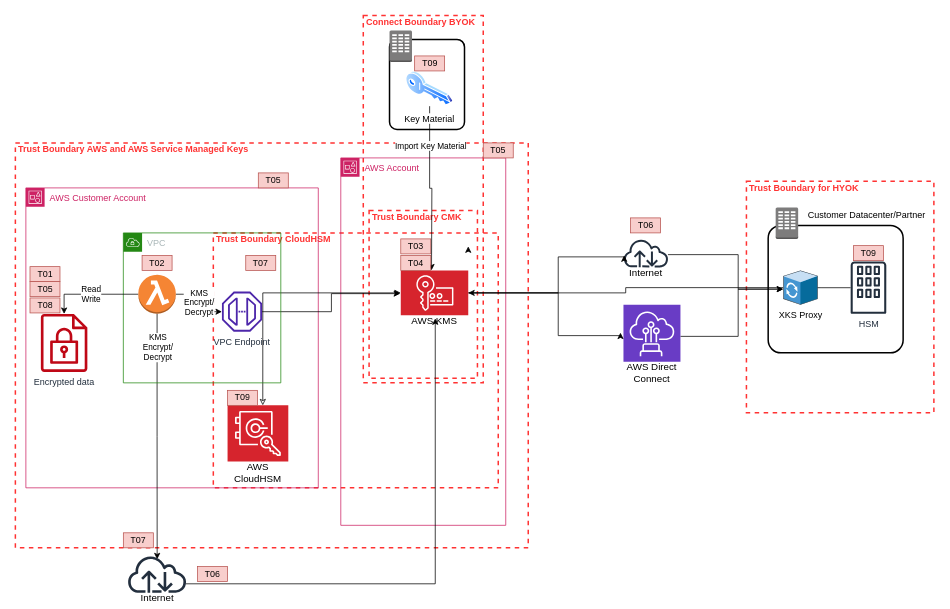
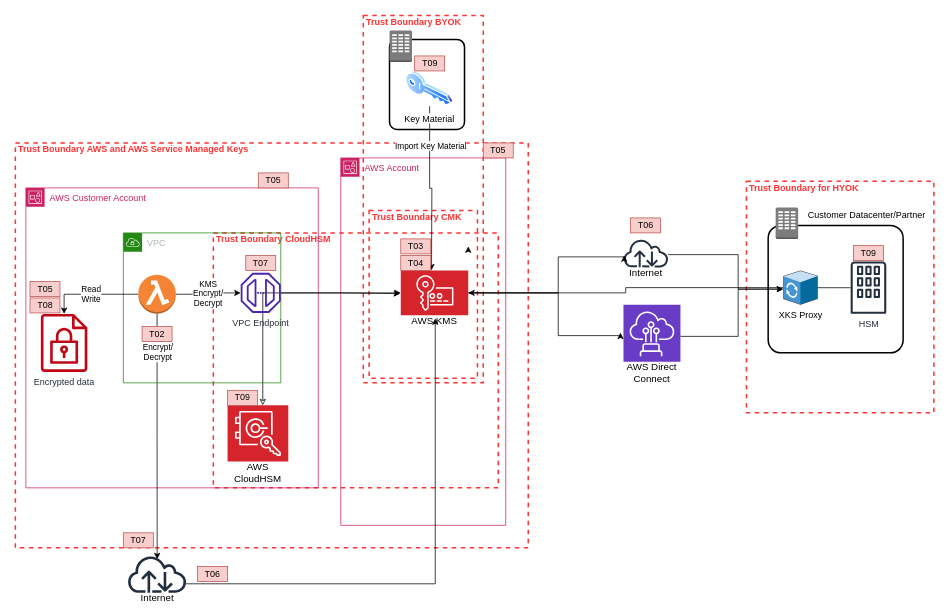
- <mxCell id="2" value="Connect Boundary BYOK" style="html=1;fontColor=#FF3333;fontStyle=1;align=left;verticalAlign=top;spacing=0;labelBorderColor=none;fillColor=none;dashed=1;strokeWidth=2;strokeColor=#FF3333;spacingLeft=4;spacingTop=-3;" vertex="1" parent="1"><mxGeometry x="484" y="20" width="160" height="490" as="geometry" /></mxCell>
+ <mxCell id="2" value="Trust Boundary BYOK" style="html=1;fontColor=#FF3333;fontStyle=1;align=left;verticalAlign=top;spacing=0;labelBorderColor=none;fillColor=none;dashed=1;strokeWidth=2;strokeColor=#FF3333;spacingLeft=4;spacingTop=-3;" vertex="1" parent="1"><mxGeometry x="484" y="20" width="160" height="490" as="geometry" /></mxCell>
- <mxCell id="42" value="T02" style="text;html=1;strokeColor=#b85450;fillColor=#f8cecc;align=center;verticalAlign=middle;whiteSpace=wrap;overflow=hidden;" vertex="1" parent="1"><mxGeometry x="189" y="340" width="40" height="20" as="geometry" /></mxCell>
+ <mxCell id="42" value="T02" style="text;html=1;strokeColor=#b85450;fillColor=#f8cecc;align=center;verticalAlign=middle;whiteSpace=wrap;overflow=hidden;" vertex="1" parent="1"><mxGeometry x="189" y="435" width="40" height="20" as="geometry" /></mxCell>
- <mxCell id="18" value="T01" style="text;html=1;strokeColor=#b85450;fillColor=#f8cecc;align=center;verticalAlign=middle;whiteSpace=wrap;overflow=hidden;" vertex="1" parent="1"><mxGeometry x="39.5" y="355" width="40" height="20" as="geometry" /></mxCell>
- <mxCell id="38" value="VPC Endpoint" style="sketch=0;outlineConnect=0;fontColor=#232F3E;gradientColor=none;fillColor=#4D27AA;strokeColor=none;dashed=0;verticalLabelPosition=bottom;verticalAlign=top;align=center;html=1;fontSize=12;fontStyle=0;aspect=fixed;pointerEvents=1;shape=mxgraph.aws4.endpoint;" vertex="1" parent="1"><mxGeometry x="295.5" y="388.25" width="53.5" height="53.5" as="geometry" /></mxCell>
+ <mxCell id="38" value="VPC Endpoint" style="sketch=0;outlineConnect=0;fontColor=#232F3E;gradientColor=none;fillColor=#4D27AA;strokeColor=none;dashed=0;verticalLabelPosition=bottom;verticalAlign=top;align=center;html=1;fontSize=12;fontStyle=0;aspect=fixed;pointerEvents=1;shape=mxgraph.aws4.endpoint;" vertex="1" parent="1"><mxGeometry x="320.5" y="363.25" width="53.5" height="53.5" as="geometry" /></mxCell>
